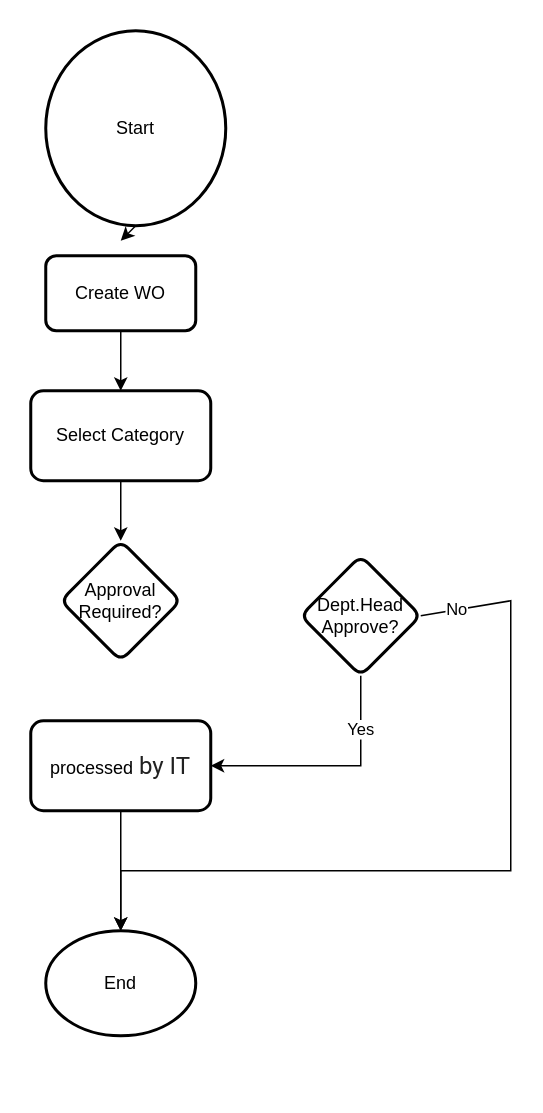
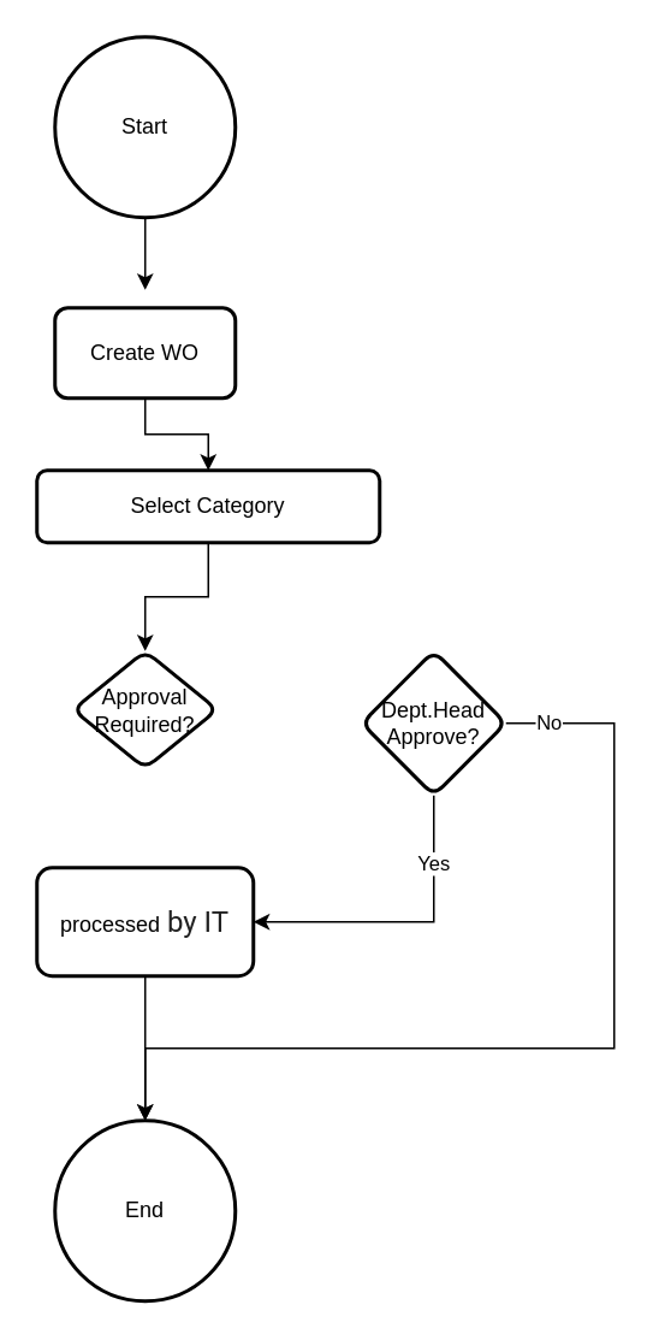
- <mxCell id="2" value="Start" style="strokeWidth=2;html=1;shape=mxgraph.flowchart.start_2;whiteSpace=wrap;" vertex="1" parent="1"><mxGeometry x="30" y="20" width="120" height="130" as="geometry" /></mxCell>
+ <mxCell id="2" value="Start" style="strokeWidth=2;html=1;shape=mxgraph.flowchart.start_2;whiteSpace=wrap;" vertex="1" parent="1"><mxGeometry x="30" y="20" width="100" height="100" as="geometry" /></mxCell>
- <mxCell id="8" value="Select Category" style="whiteSpace=wrap;html=1;rounded=1;arcSize=14;strokeWidth=2;" vertex="1" parent="1"><mxGeometry x="20" y="260" width="120" height="60" as="geometry" /></mxCell>
+ <mxCell id="8" value="Select Category" style="whiteSpace=wrap;html=1;rounded=1;arcSize=14;strokeWidth=2;" vertex="1" parent="1"><mxGeometry x="20" y="260" width="190" height="40" as="geometry" /></mxCell>
- <mxCell id="9" value="Approval Required?" style="rhombus;whiteSpace=wrap;html=1;rounded=1;arcSize=14;strokeWidth=2;" vertex="1" parent="1"><mxGeometry x="40" y="360" width="80" height="80" as="geometry" /></mxCell>
+ <mxCell id="9" value="Approval Required?" style="rhombus;whiteSpace=wrap;html=1;rounded=1;arcSize=14;strokeWidth=2;" vertex="1" parent="1"><mxGeometry x="40" y="360" width="80" height="65" as="geometry" /></mxCell>
- <mxCell id="10" value="Dept.Head Approve?" style="rhombus;whiteSpace=wrap;html=1;rounded=1;arcSize=14;strokeWidth=2;" vertex="1" parent="1"><mxGeometry x="200" y="370" width="80" height="80" as="geometry" /></mxCell>
+ <mxCell id="10" value="Dept.Head Approve?" style="rhombus;whiteSpace=wrap;html=1;rounded=1;arcSize=14;strokeWidth=2;" vertex="1" parent="1"><mxGeometry x="200" y="360" width="80" height="80" as="geometry" /></mxCell>
- <mxCell id="3" value="End" style="strokeWidth=2;html=1;shape=mxgraph.flowchart.start_2;whiteSpace=wrap;" vertex="1" parent="1"><mxGeometry x="30" y="620" width="100" height="70" as="geometry" /></mxCell>
+ <mxCell id="3" value="End" style="strokeWidth=2;html=1;shape=mxgraph.flowchart.start_2;whiteSpace=wrap;" vertex="1" parent="1"><mxGeometry x="30" y="620" width="100" height="100" as="geometry" /></mxCell>
